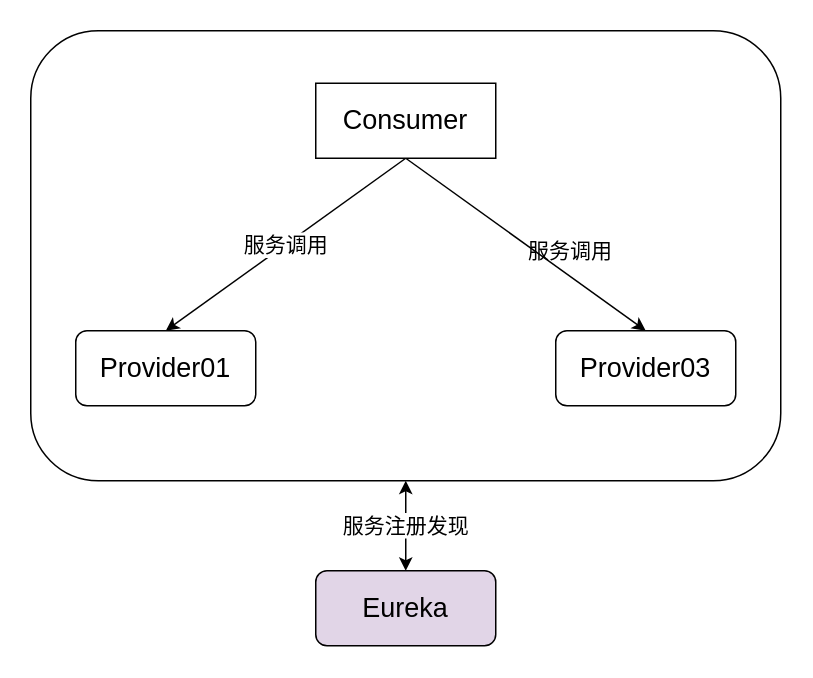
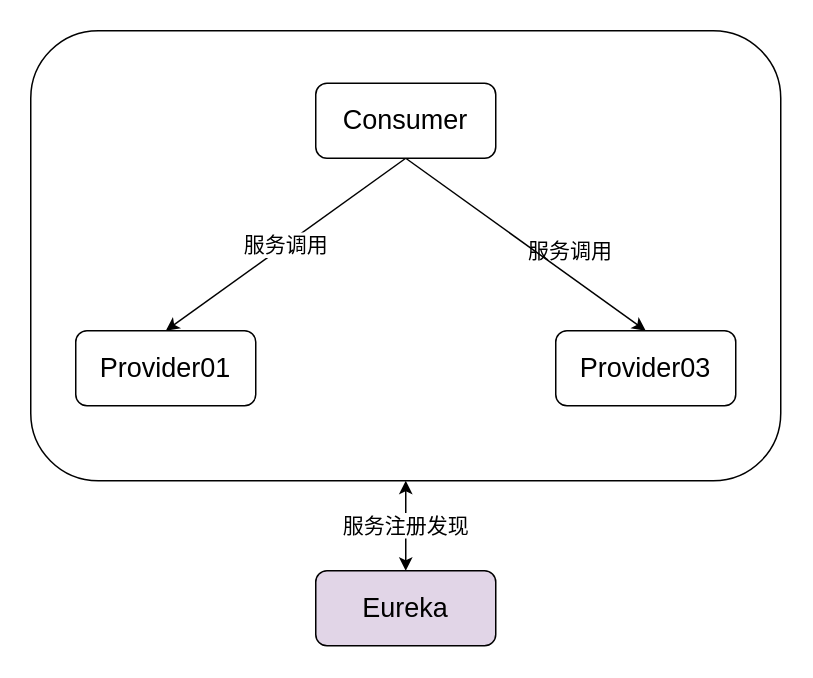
- <mxCell id="6" value="&lt;font style=&quot;font-size: 18px&quot;&gt;Consumer&lt;/font&gt;" style="whiteSpace=wrap;html=1;rounded=0;" vertex="1" parent="1"><mxGeometry x="210" y="55" width="120" height="50" as="geometry" /></mxCell>
+ <mxCell id="6" value="&lt;font style=&quot;font-size: 18px&quot;&gt;Consumer&lt;/font&gt;" style="rounded=1;whiteSpace=wrap;html=1;" vertex="1" parent="1"><mxGeometry x="210" y="55" width="120" height="50" as="geometry" /></mxCell>
